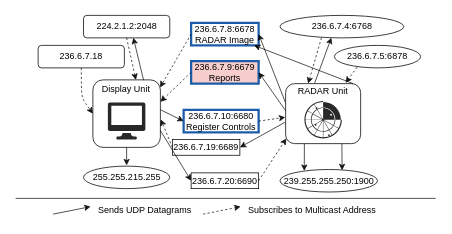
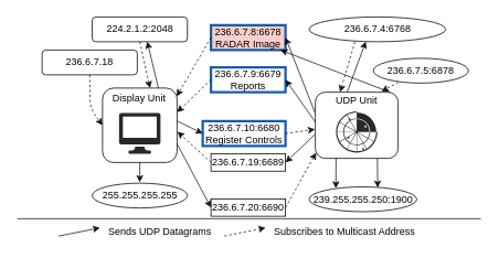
- <mxCell id="8" value="236.6.7.8:6678&lt;br&gt;RADAR Image" style="rounded=0;whiteSpace=wrap;html=1;strokeColor=#1B5CAA;strokeWidth=3;" parent="1" vertex="1"><mxGeometry x="254" y="30" width="90" height="30" as="geometry" /></mxCell>
+ <mxCell id="8" value="236.6.7.8:6678&lt;br&gt;RADAR Image" style="rounded=0;whiteSpace=wrap;html=1;strokeColor=#1B5CAA;strokeWidth=3;fillColor=#f8cecc;" parent="1" vertex="1"><mxGeometry x="254" y="30" width="90" height="30" as="geometry" /></mxCell>
- <mxCell id="17" value="236.6.7.5:6878" style="ellipse;whiteSpace=wrap;html=1;" parent="1" vertex="1"><mxGeometry x="445" y="60" width="115" height="30" as="geometry" /></mxCell>
+ <mxCell id="17" value="236.6.7.5:6878" style="ellipse;whiteSpace=wrap;html=1;" parent="1" vertex="1"><mxGeometry x="450" y="70" width="115" height="30" as="geometry" /></mxCell>
- <mxCell id="9" value="236.6.7.9:6679&lt;br&gt;Reports" style="rounded=0;whiteSpace=wrap;html=1;strokeColor=#1B5CAA;strokeWidth=3;fillColor=#f8cecc;" parent="1" vertex="1"><mxGeometry x="254" y="81" width="90" height="30" as="geometry" /></mxCell>
+ <mxCell id="9" value="236.6.7.9:6679&lt;br&gt;Reports" style="rounded=0;whiteSpace=wrap;html=1;strokeColor=#1B5CAA;strokeWidth=3;" parent="1" vertex="1"><mxGeometry x="254" y="81" width="90" height="30" as="geometry" /></mxCell>
- <mxCell id="6" value="RADAR Unit" style="text;html=1;strokeColor=none;fillColor=none;align=center;verticalAlign=middle;whiteSpace=wrap;rounded=0;" parent="1" vertex="1"><mxGeometry x="390" y="111" width="80" height="20" as="geometry" /></mxCell>
+ <mxCell id="6" value="UDP Unit" style="text;html=1;strokeColor=none;fillColor=none;align=center;verticalAlign=middle;whiteSpace=wrap;rounded=0;" parent="1" vertex="1"><mxGeometry x="390" y="111" width="80" height="20" as="geometry" /></mxCell>
- <mxCell id="11" value="236.6.7.19:6689" style="rounded=0;whiteSpace=wrap;html=1;" parent="1" vertex="1"><mxGeometry x="229" y="185.5" width="90" height="21" as="geometry" /></mxCell>
+ <mxCell id="11" value="236.6.7.19:6689" style="rounded=0;whiteSpace=wrap;html=1;" parent="1" vertex="1"><mxGeometry x="254" y="185.5" width="90" height="21" as="geometry" /></mxCell>
- <mxCell id="13" value="255.255.215.255" style="ellipse;whiteSpace=wrap;html=1;" parent="1" vertex="1"><mxGeometry x="110.5" y="221" width="115" height="30" as="geometry" /></mxCell>
+ <mxCell id="13" value="255.255.255.255" style="ellipse;whiteSpace=wrap;html=1;" parent="1" vertex="1"><mxGeometry x="110.5" y="221" width="115" height="30" as="geometry" /></mxCell>
- <mxCell id="12" value="236.6.7.20:6690" style="rounded=0;whiteSpace=wrap;html=1;" parent="1" vertex="1"><mxGeometry x="254" y="230" width="90" height="21" as="geometry" /></mxCell>
+ <mxCell id="12" value="236.6.7.20:6690" style="rounded=0;whiteSpace=wrap;html=1;" parent="1" vertex="1"><mxGeometry x="254" y="240" width="90" height="21" as="geometry" /></mxCell>
